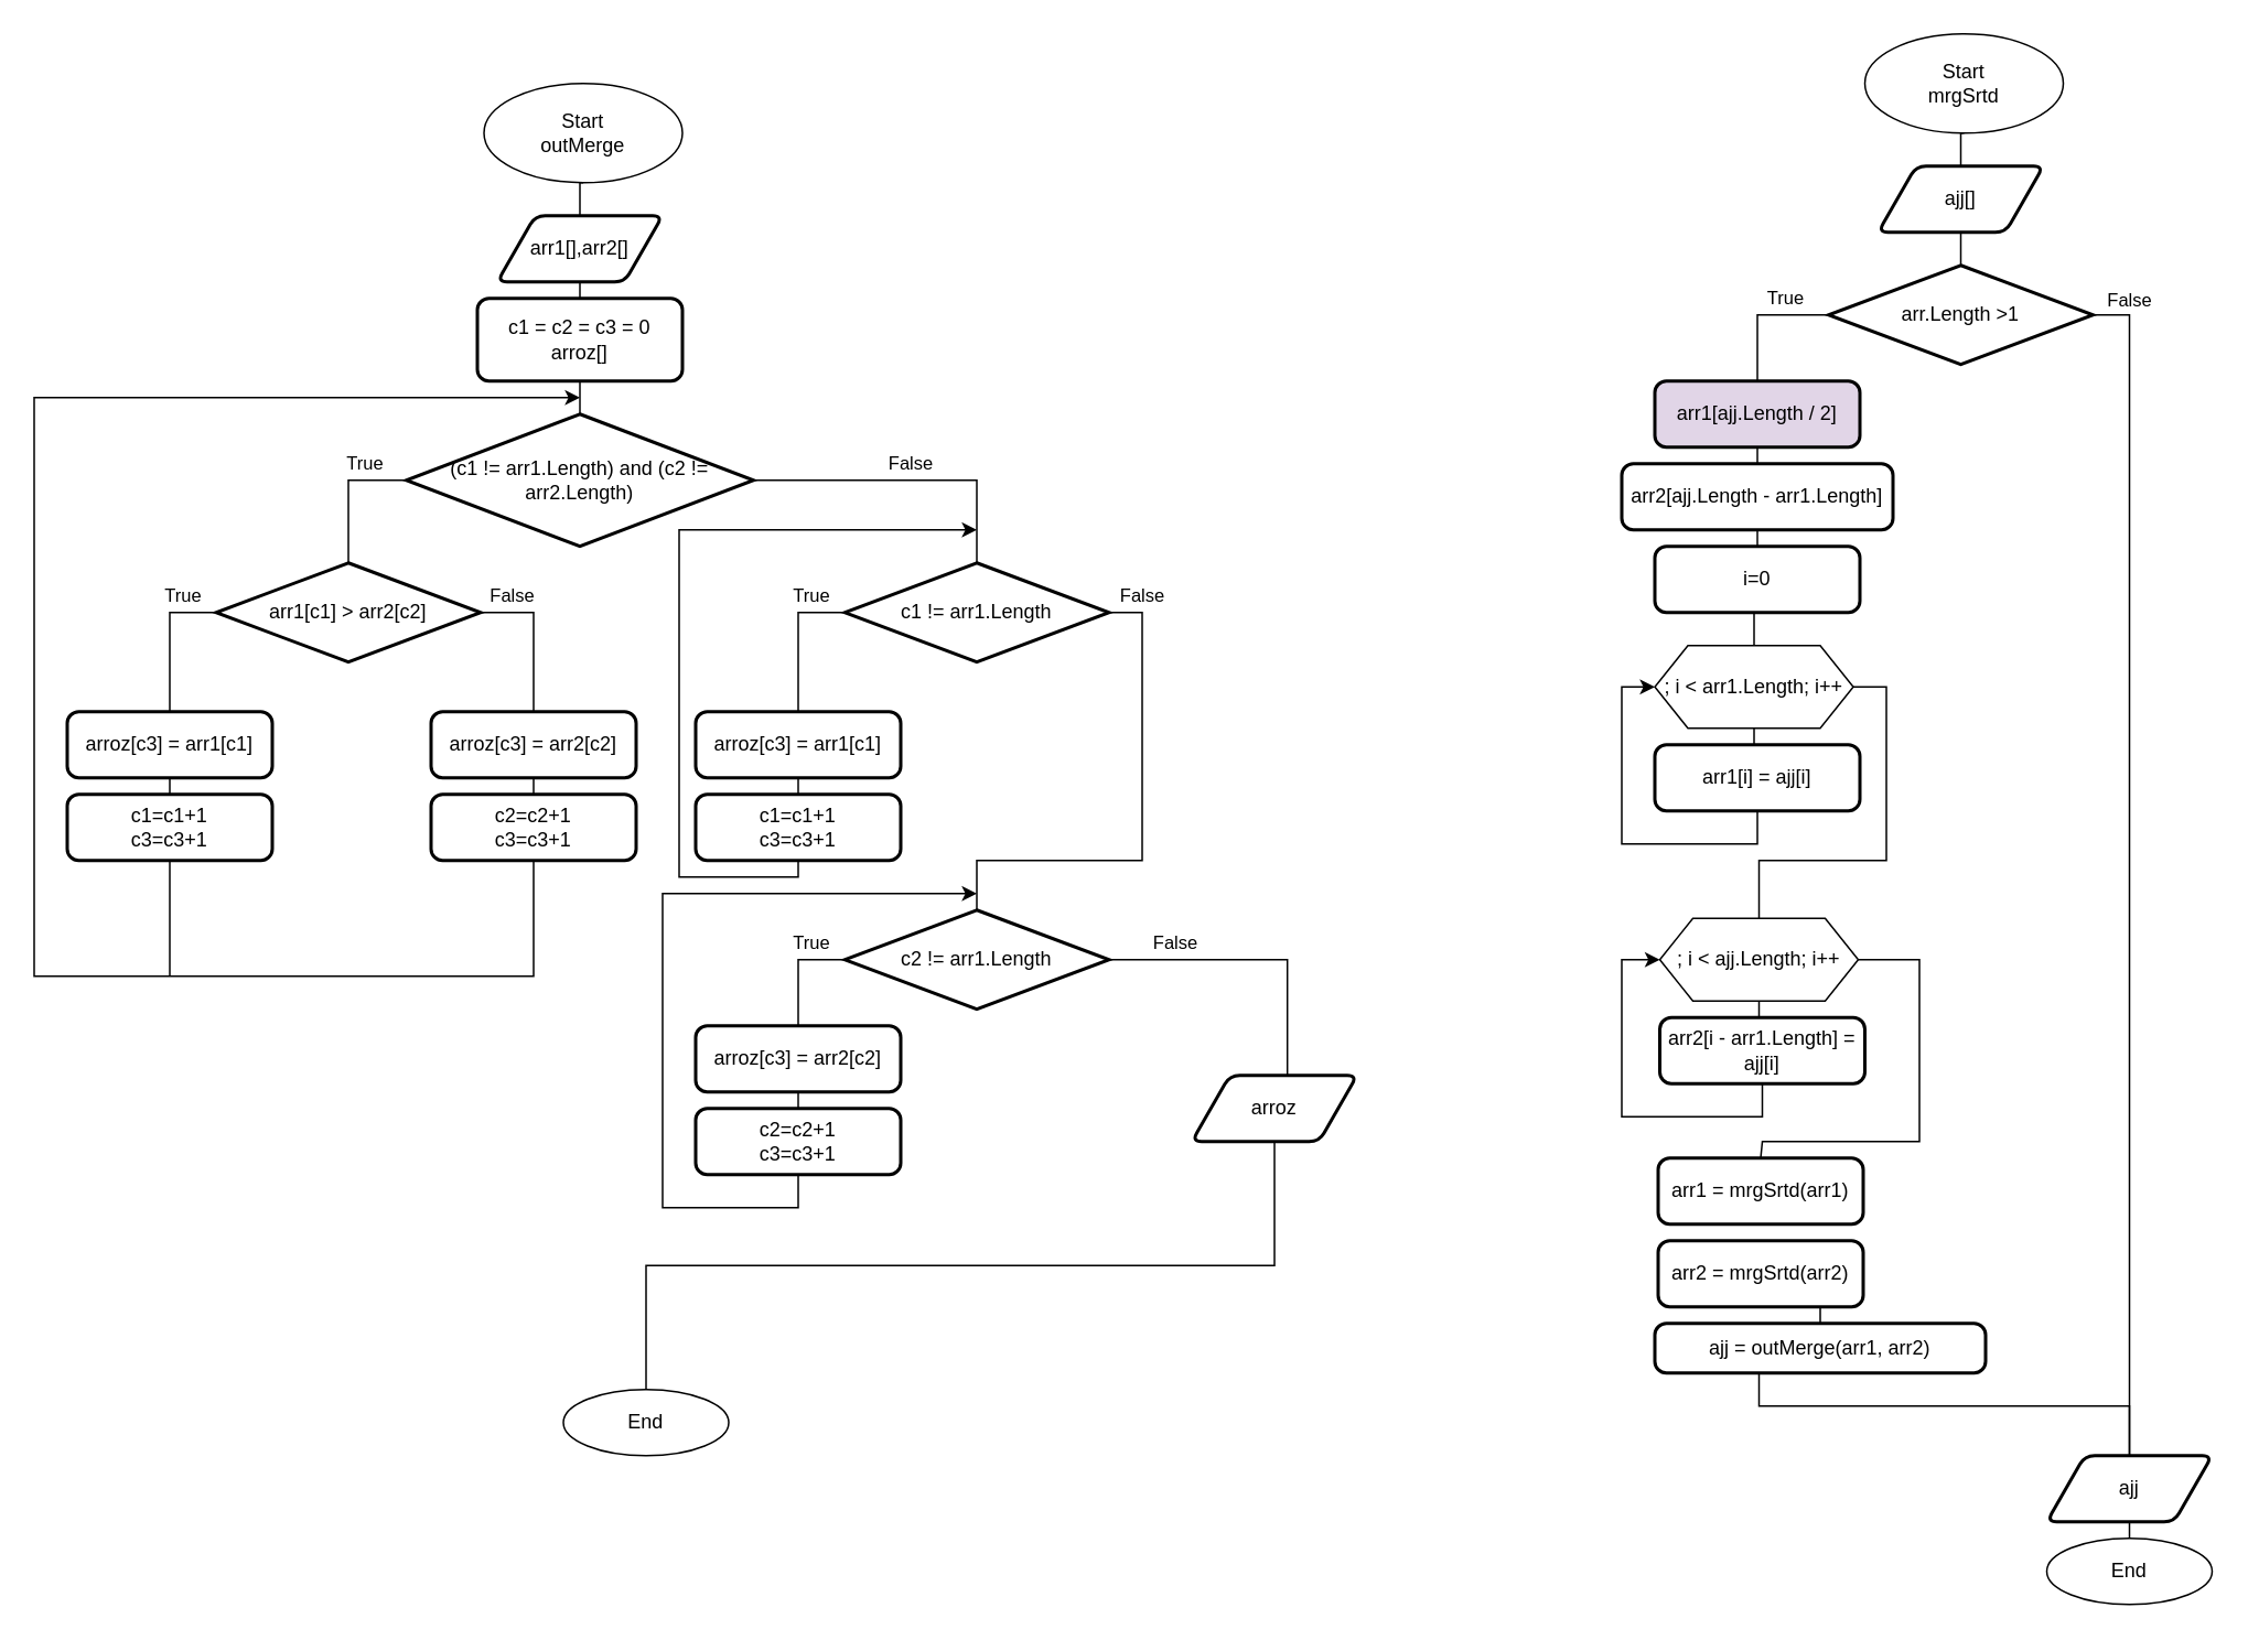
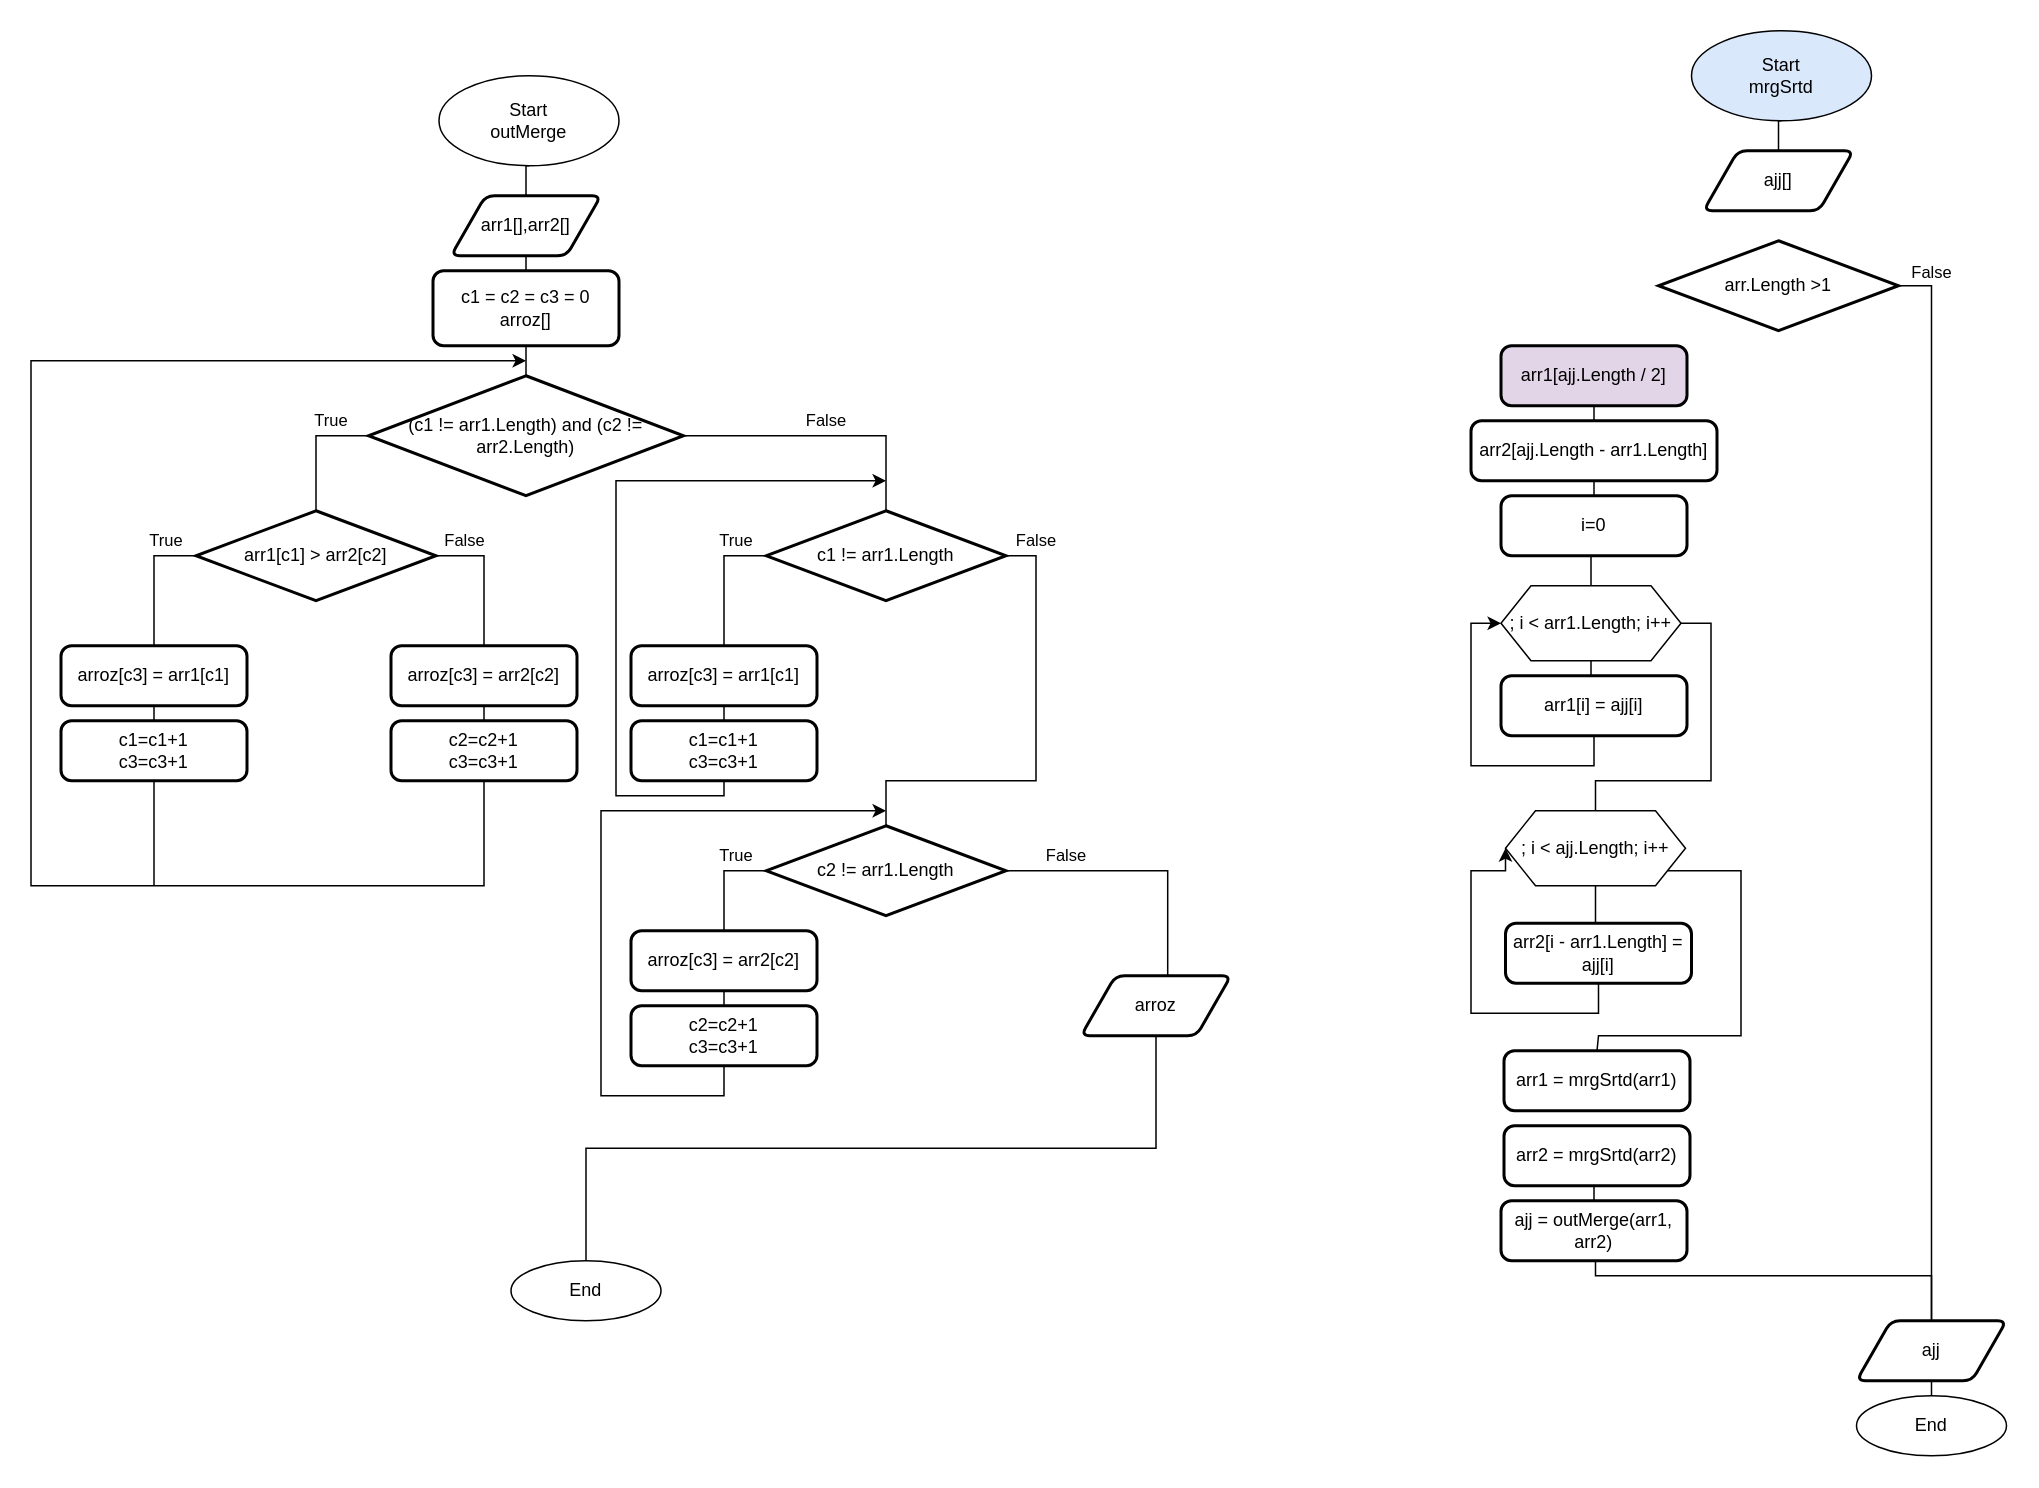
- <mxCell id="40" value="Start&lt;br&gt;mrgSrtd" style="ellipse;whiteSpace=wrap;html=1;" parent="1" vertex="1"><mxGeometry x="1127" y="20" width="120" height="60" as="geometry" /></mxCell>
+ <mxCell id="40" value="Start&lt;br&gt;mrgSrtd" style="ellipse;whiteSpace=wrap;html=1;fillColor=#dae8fc;" parent="1" vertex="1"><mxGeometry x="1127" y="20" width="120" height="60" as="geometry" /></mxCell>
- <mxCell id="41" style="edgeStyle=orthogonalEdgeStyle;rounded=0;orthogonalLoop=1;jettySize=auto;html=1;exitX=0.5;exitY=1;exitDx=0;exitDy=0;endArrow=none;endFill=0;" parent="1" source="42" target="45" edge="1"><mxGeometry relative="1" as="geometry" /></mxCell>
- <mxCell id="43" value="True" style="edgeStyle=orthogonalEdgeStyle;rounded=0;orthogonalLoop=1;jettySize=auto;html=1;exitX=0;exitY=0.5;exitDx=0;exitDy=0;exitPerimeter=0;entryX=0.5;entryY=0;entryDx=0;entryDy=0;endArrow=none;endFill=0;" parent="1" source="45" target="47" edge="1"><mxGeometry x="-0.398" y="-10" relative="1" as="geometry"><mxPoint x="-1" as="offset" /></mxGeometry></mxCell>
- <mxCell id="58" value="; i &amp;lt; ajj.Length; i++" style="shape=hexagon;perimeter=hexagonPerimeter2;whiteSpace=wrap;html=1;fixedSize=1;" parent="1" vertex="1"><mxGeometry x="1003" y="555" width="120" height="50" as="geometry" /></mxCell>
+ <mxCell id="58" value="; i &amp;lt; ajj.Length; i++" style="shape=hexagon;perimeter=hexagonPerimeter2;whiteSpace=wrap;html=1;fixedSize=1;" parent="1" vertex="1"><mxGeometry x="1003" y="540" width="120" height="50" as="geometry" /></mxCell>
- <mxCell id="66" value="ajj = outMerge(arr1, arr2)" style="rounded=1;whiteSpace=wrap;html=1;absoluteArcSize=1;arcSize=14;strokeWidth=2;" parent="1" vertex="1"><mxGeometry x="1000" y="800" width="200" height="30" as="geometry" /></mxCell>
+ <mxCell id="66" value="ajj = outMerge(arr1, arr2)" style="rounded=1;whiteSpace=wrap;html=1;absoluteArcSize=1;arcSize=14;strokeWidth=2;" parent="1" vertex="1"><mxGeometry x="1000" y="800" width="124" height="40" as="geometry" /></mxCell>
